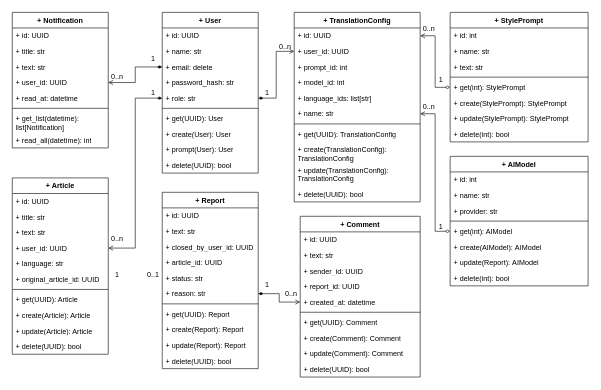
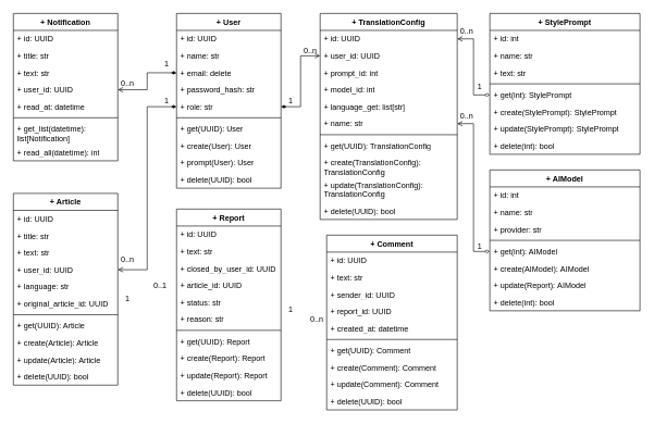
- <mxCell id="27" value="+ language_ids: list[str]" style="text;strokeColor=none;fillColor=none;align=left;verticalAlign=top;spacingLeft=4;spacingRight=4;overflow=hidden;rotatable=0;points=[[0,0.5],[1,0.5]];portConstraint=eastwest;whiteSpace=wrap;html=1;" vertex="1" parent="22"><mxGeometry y="130" width="210" height="26" as="geometry" /></mxCell>
+ <mxCell id="27" value="+ language_get: list[str]" style="text;strokeColor=none;fillColor=none;align=left;verticalAlign=top;spacingLeft=4;spacingRight=4;overflow=hidden;rotatable=0;points=[[0,0.5],[1,0.5]];portConstraint=eastwest;whiteSpace=wrap;html=1;" vertex="1" parent="22"><mxGeometry y="130" width="210" height="26" as="geometry" /></mxCell>
- <mxCell id="97" value="0..1" style="text;html=1;align=center;verticalAlign=middle;whiteSpace=wrap;rounded=0;" vertex="1" parent="1"><mxGeometry x="240" y="450" width="30" height="16" as="geometry" /></mxCell>
+ <mxCell id="97" value="0..1" style="text;html=1;align=center;verticalAlign=middle;whiteSpace=wrap;rounded=0;" vertex="1" parent="1"><mxGeometry x="230" y="430" width="30" height="16" as="geometry" /></mxCell>
- <mxCell id="87" style="edgeStyle=orthogonalEdgeStyle;rounded=0;orthogonalLoop=1;jettySize=auto;html=1;exitX=0;exitY=0.5;exitDx=0;exitDy=0;entryX=1;entryY=0.5;entryDx=0;entryDy=0;startArrow=open;startFill=0;endArrow=diamondThin;endFill=1;" edge="1" parent="1" source="81" target="70"><mxGeometry relative="1" as="geometry" /></mxCell>
